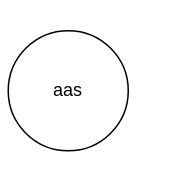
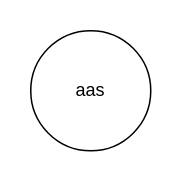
- <mxCell id="2" value="aas" style="ellipse;whiteSpace=wrap;html=1;aspect=fixed;" vertex="1" parent="1"><mxGeometry x="5" y="20" width="80" height="80" as="geometry" /></mxCell>
+ <mxCell id="2" value="aas" style="ellipse;whiteSpace=wrap;html=1;aspect=fixed;" vertex="1" parent="1"><mxGeometry x="20" y="20" width="80" height="80" as="geometry" /></mxCell>
